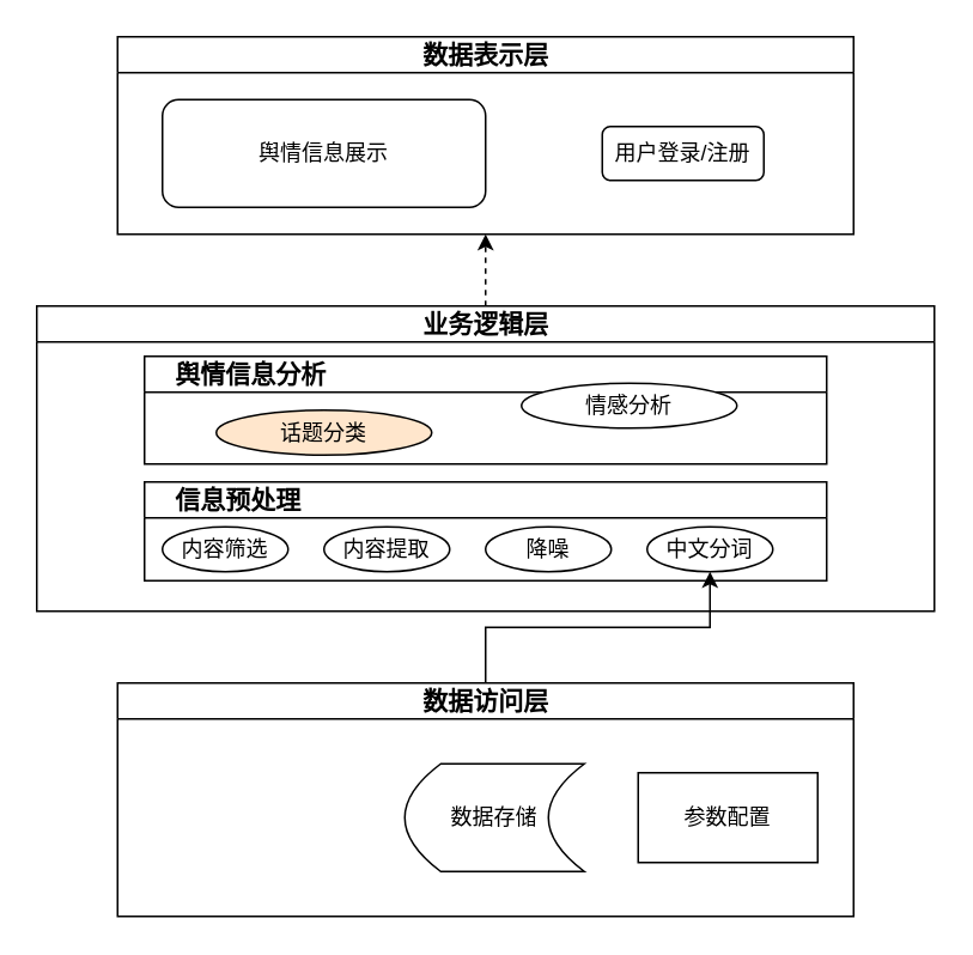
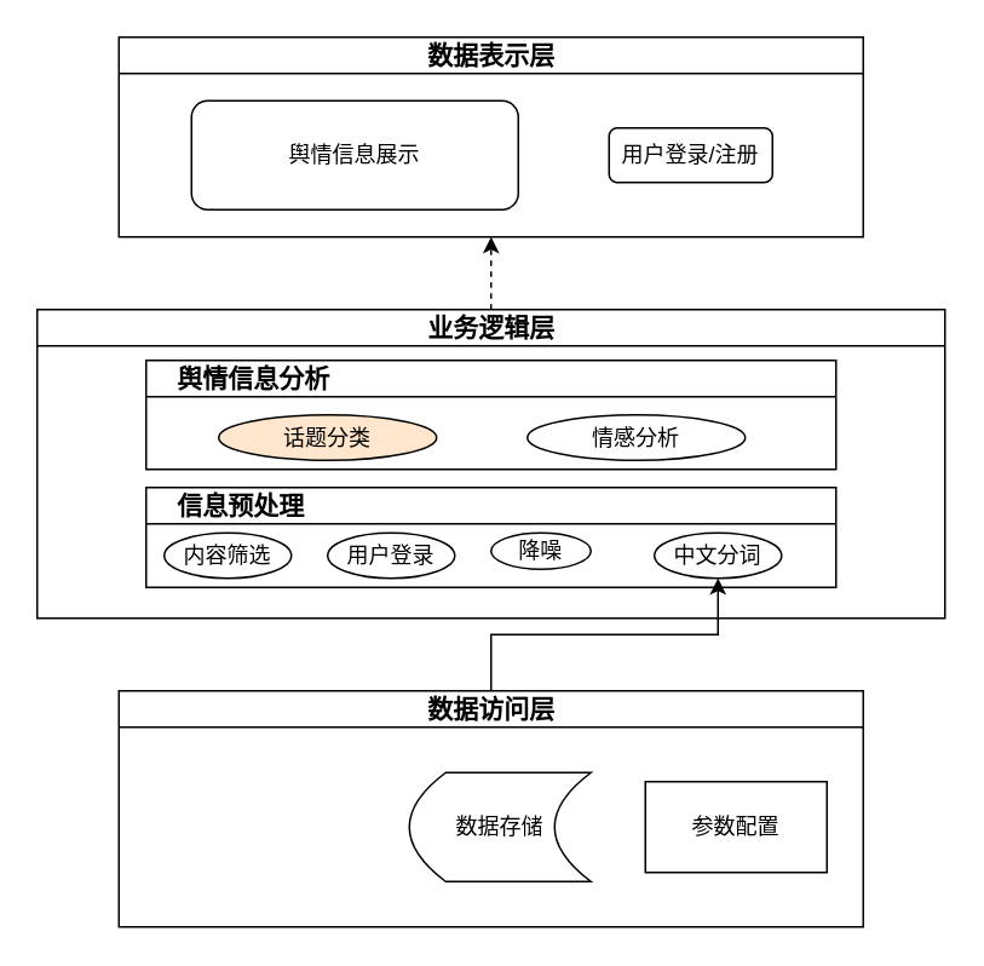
- <mxCell id="13" value="&lt;font style=&quot;vertical-align: inherit&quot;&gt;&lt;font style=&quot;vertical-align: inherit&quot;&gt;舆情信息展示&lt;/font&gt;&lt;/font&gt;" style="rounded=1;whiteSpace=wrap;html=1;" parent="12" vertex="1"><mxGeometry x="25" y="35" width="180" height="60" as="geometry" /></mxCell>
+ <mxCell id="13" value="&lt;font style=&quot;vertical-align: inherit&quot;&gt;&lt;font style=&quot;vertical-align: inherit&quot;&gt;舆情信息展示&lt;/font&gt;&lt;/font&gt;" style="rounded=1;whiteSpace=wrap;html=1;" parent="12" vertex="1"><mxGeometry x="40" y="35" width="180" height="60" as="geometry" /></mxCell>
- <mxCell id="6" value="&lt;font style=&quot;vertical-align: inherit&quot;&gt;&lt;font style=&quot;vertical-align: inherit&quot;&gt;&lt;font style=&quot;vertical-align: inherit&quot;&gt;&lt;font style=&quot;vertical-align: inherit&quot;&gt;&lt;font style=&quot;vertical-align: inherit&quot;&gt;&lt;font style=&quot;vertical-align: inherit&quot;&gt;&lt;font style=&quot;vertical-align: inherit&quot;&gt;&lt;font style=&quot;vertical-align: inherit&quot;&gt;&lt;font style=&quot;vertical-align: inherit&quot;&gt;&lt;font style=&quot;vertical-align: inherit&quot;&gt;情感分析&lt;/font&gt;&lt;/font&gt;&lt;/font&gt;&lt;/font&gt;&lt;/font&gt;&lt;/font&gt;&lt;/font&gt;&lt;/font&gt;&lt;/font&gt;&lt;/font&gt;" style="ellipse;whiteSpace=wrap;html=1;" parent="4" vertex="1"><mxGeometry x="210" y="15" width="120" height="25" as="geometry" /></mxCell>
+ <mxCell id="6" value="&lt;font style=&quot;vertical-align: inherit&quot;&gt;&lt;font style=&quot;vertical-align: inherit&quot;&gt;&lt;font style=&quot;vertical-align: inherit&quot;&gt;&lt;font style=&quot;vertical-align: inherit&quot;&gt;&lt;font style=&quot;vertical-align: inherit&quot;&gt;&lt;font style=&quot;vertical-align: inherit&quot;&gt;&lt;font style=&quot;vertical-align: inherit&quot;&gt;&lt;font style=&quot;vertical-align: inherit&quot;&gt;&lt;font style=&quot;vertical-align: inherit&quot;&gt;&lt;font style=&quot;vertical-align: inherit&quot;&gt;情感分析&lt;/font&gt;&lt;/font&gt;&lt;/font&gt;&lt;/font&gt;&lt;/font&gt;&lt;/font&gt;&lt;/font&gt;&lt;/font&gt;&lt;/font&gt;&lt;/font&gt;" style="ellipse;whiteSpace=wrap;html=1;" parent="4" vertex="1"><mxGeometry x="210" y="30" width="120" height="25" as="geometry" /></mxCell>
- <mxCell id="10" value="&lt;font style=&quot;vertical-align: inherit&quot;&gt;&lt;font style=&quot;vertical-align: inherit&quot;&gt;降噪&lt;/font&gt;&lt;/font&gt;" style="ellipse;whiteSpace=wrap;html=1;" parent="7" vertex="1"><mxGeometry x="190" y="25" width="70" height="25" as="geometry" /></mxCell>
+ <mxCell id="10" value="&lt;font style=&quot;vertical-align: inherit&quot;&gt;&lt;font style=&quot;vertical-align: inherit&quot;&gt;降噪&lt;/font&gt;&lt;/font&gt;" style="ellipse;whiteSpace=wrap;html=1;" parent="7" vertex="1"><mxGeometry x="190" y="25" width="55" height="20" as="geometry" /></mxCell>
- <mxCell id="9" value="&lt;font style=&quot;vertical-align: inherit&quot;&gt;&lt;font style=&quot;vertical-align: inherit&quot;&gt;&lt;font style=&quot;vertical-align: inherit&quot;&gt;&lt;font style=&quot;vertical-align: inherit&quot;&gt;&lt;font style=&quot;vertical-align: inherit&quot;&gt;&lt;font style=&quot;vertical-align: inherit&quot;&gt;内容提取&lt;/font&gt;&lt;/font&gt;&lt;/font&gt;&lt;/font&gt;&lt;/font&gt;&lt;/font&gt;" style="ellipse;whiteSpace=wrap;html=1;" parent="7" vertex="1"><mxGeometry x="100" y="25" width="70" height="25" as="geometry" /></mxCell>
+ <mxCell id="9" value="&lt;font style=&quot;vertical-align: inherit&quot;&gt;&lt;font style=&quot;vertical-align: inherit&quot;&gt;&lt;font style=&quot;vertical-align: inherit&quot;&gt;&lt;font style=&quot;vertical-align: inherit&quot;&gt;&lt;font style=&quot;vertical-align: inherit&quot;&gt;&lt;font style=&quot;vertical-align: inherit&quot;&gt;用户登录&lt;/font&gt;&lt;/font&gt;&lt;/font&gt;&lt;/font&gt;&lt;/font&gt;&lt;/font&gt;" style="ellipse;whiteSpace=wrap;html=1;" parent="7" vertex="1"><mxGeometry x="100" y="25" width="70" height="25" as="geometry" /></mxCell>
